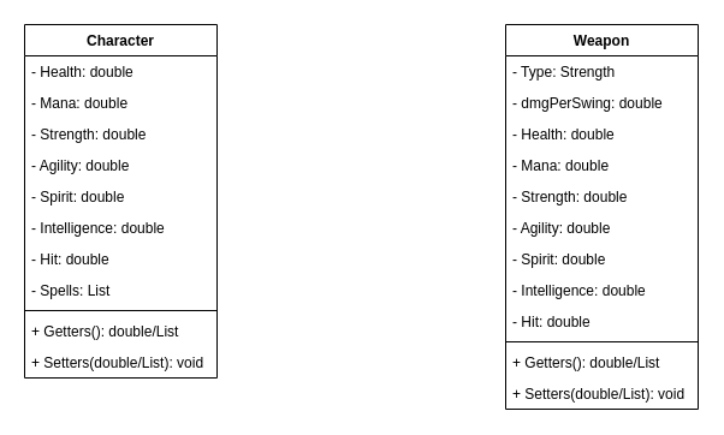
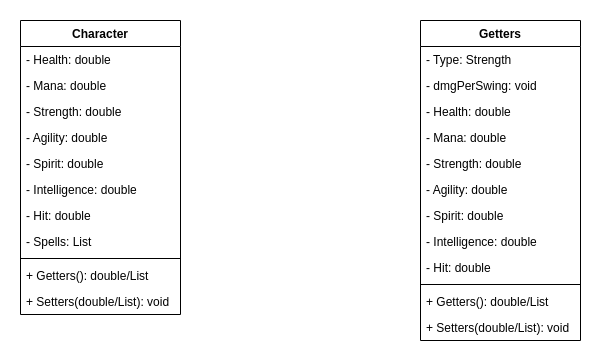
- <mxCell id="14" value="Weapon" style="swimlane;fontStyle=1;align=center;verticalAlign=top;childLayout=stackLayout;horizontal=1;startSize=26;horizontalStack=0;resizeParent=1;resizeParentMax=0;resizeLast=0;collapsible=1;marginBottom=0;" parent="1" vertex="1"><mxGeometry x="420" y="20" width="160" height="320" as="geometry" /></mxCell>
+ <mxCell id="14" value="Getters" style="swimlane;fontStyle=1;align=center;verticalAlign=top;childLayout=stackLayout;horizontal=1;startSize=26;horizontalStack=0;resizeParent=1;resizeParentMax=0;resizeLast=0;collapsible=1;marginBottom=0;" parent="1" vertex="1"><mxGeometry x="420" y="20" width="160" height="320" as="geometry" /></mxCell>
- <mxCell id="16" value="- dmgPerSwing: double" style="text;strokeColor=none;fillColor=none;align=left;verticalAlign=top;spacingLeft=4;spacingRight=4;overflow=hidden;rotatable=0;points=[[0,0.5],[1,0.5]];portConstraint=eastwest;" parent="14" vertex="1"><mxGeometry y="52" width="160" height="26" as="geometry" /></mxCell>
+ <mxCell id="16" value="- dmgPerSwing: void" style="text;strokeColor=none;fillColor=none;align=left;verticalAlign=top;spacingLeft=4;spacingRight=4;overflow=hidden;rotatable=0;points=[[0,0.5],[1,0.5]];portConstraint=eastwest;" parent="14" vertex="1"><mxGeometry y="52" width="160" height="26" as="geometry" /></mxCell>
